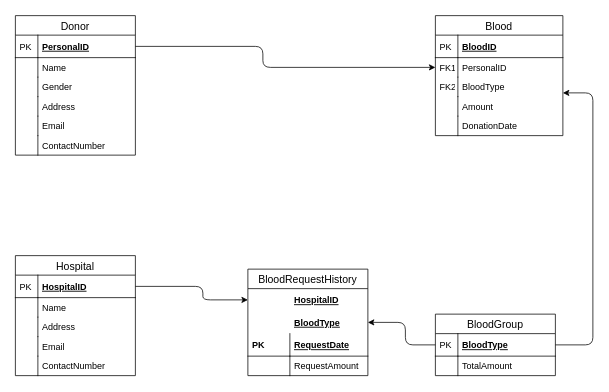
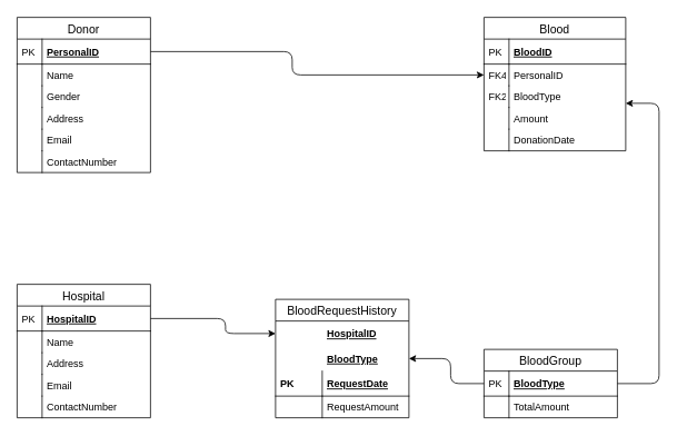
- <mxCell id="34" value="FK1" style="shape=partialRectangle;top=0;left=0;bottom=0;fillColor=none;align=left;verticalAlign=top;spacingLeft=4;spacingRight=4;overflow=hidden;rotatable=0;points=[];portConstraint=eastwest;part=1;fontSize=12;" parent="33" vertex="1" connectable="0"><mxGeometry width="30" height="26" as="geometry" /></mxCell>
+ <mxCell id="34" value="FK4" style="shape=partialRectangle;top=0;left=0;bottom=0;fillColor=none;align=left;verticalAlign=top;spacingLeft=4;spacingRight=4;overflow=hidden;rotatable=0;points=[];portConstraint=eastwest;part=1;fontSize=12;" parent="33" vertex="1" connectable="0"><mxGeometry width="30" height="26" as="geometry" /></mxCell>
